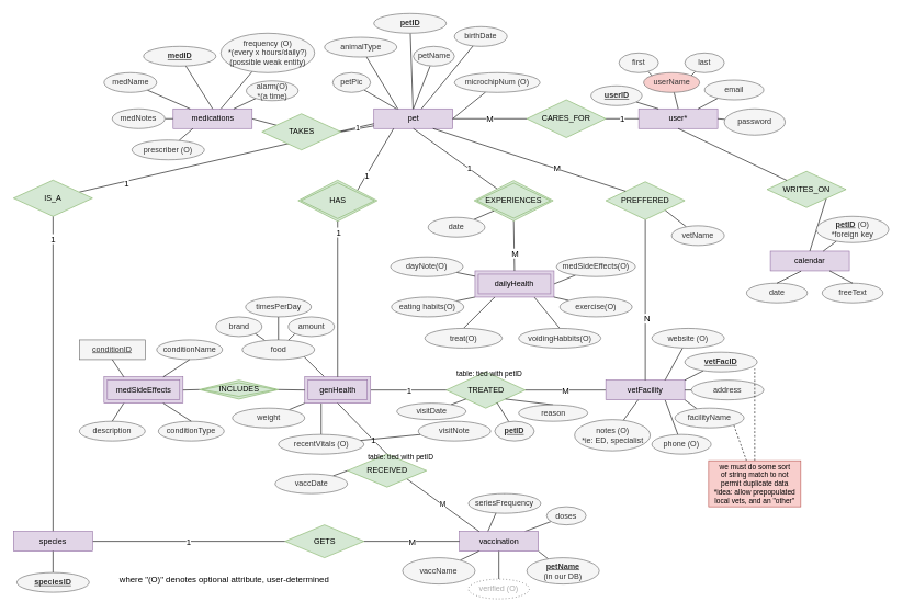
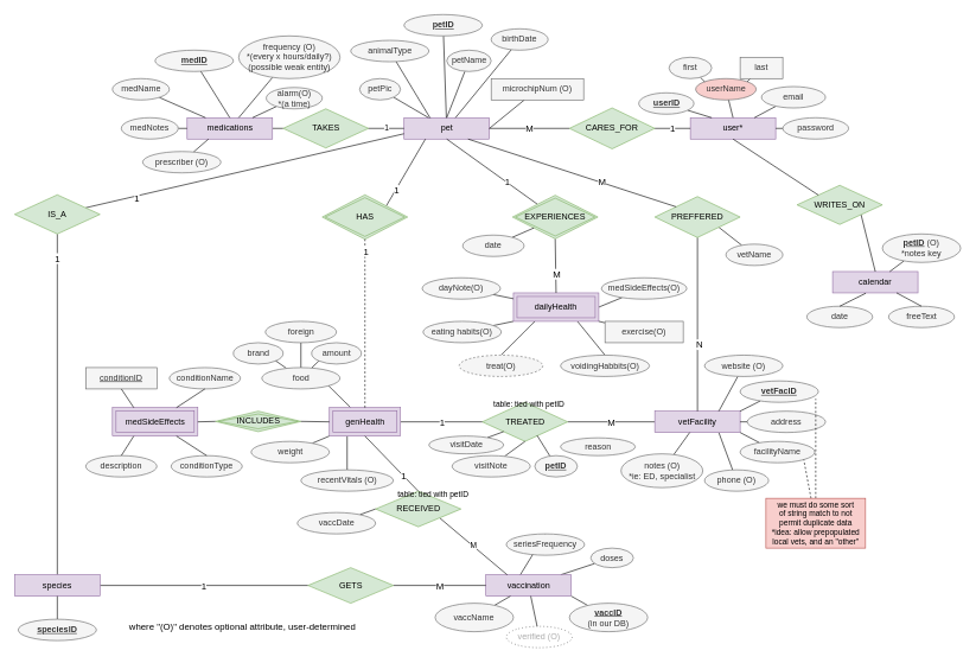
- <mxCell id="114" value="&lt;div&gt;last&lt;/div&gt;" style="ellipse;whiteSpace=wrap;html=1;fillColor=#f5f5f5;strokeColor=#666666;fontColor=#333333;" parent="1" vertex="1"><mxGeometry x="1040" y="80" width="60" height="30" as="geometry" /></mxCell>
+ <mxCell id="114" value="&lt;div&gt;last&lt;/div&gt;" style="whiteSpace=wrap;html=1;fillColor=#f5f5f5;strokeColor=#666666;fontColor=#333333;rounded=0;" parent="1" vertex="1"><mxGeometry x="1040" y="80" width="60" height="30" as="geometry" /></mxCell>
- <mxCell id="71" value="microchipNum (O)" style="ellipse;whiteSpace=wrap;html=1;fillColor=#f5f5f5;strokeColor=#666666;fontColor=#333333;" parent="1" vertex="1"><mxGeometry x="690" y="110" width="130" height="30" as="geometry" /></mxCell>
+ <mxCell id="71" value="microchipNum (O)" style="whiteSpace=wrap;html=1;fillColor=#f5f5f5;strokeColor=#666666;fontColor=#333333;rounded=0;" parent="1" vertex="1"><mxGeometry x="690" y="110" width="130" height="30" as="geometry" /></mxCell>
- <mxCell id="118" value="password" style="ellipse;whiteSpace=wrap;html=1;fillColor=#f5f5f5;strokeColor=#666666;fontColor=#333333;" parent="1" vertex="1"><mxGeometry x="1100" y="165" width="92.5" height="40" as="geometry" /></mxCell>
+ <mxCell id="118" value="password" style="ellipse;whiteSpace=wrap;html=1;fillColor=#f5f5f5;strokeColor=#666666;fontColor=#333333;" parent="1" vertex="1"><mxGeometry x="1100" y="165" width="92.5" height="30" as="geometry" /></mxCell>
- <mxCell id="128" value="TAKES" style="rhombus;whiteSpace=wrap;html=1;fillColor=#d5e8d4;strokeColor=#82b366;" parent="1" vertex="1"><mxGeometry x="397.5" y="172.5" width="120" height="55" as="geometry" /></mxCell>
+ <mxCell id="128" value="TAKES" style="rhombus;whiteSpace=wrap;html=1;fillColor=#d5e8d4;strokeColor=#82b366;" parent="1" vertex="1"><mxGeometry x="397.5" y="152.5" width="120" height="55" as="geometry" /></mxCell>
- <mxCell id="143" value="WRITES_ON" style="rhombus;whiteSpace=wrap;html=1;fillColor=#d5e8d4;strokeColor=#82b366;" parent="1" vertex="1"><mxGeometry x="1165" y="260" width="120" height="55" as="geometry" /></mxCell>
+ <mxCell id="143" value="WRITES_ON" style="rhombus;whiteSpace=wrap;html=1;fillColor=#d5e8d4;strokeColor=#82b366;" parent="1" vertex="1"><mxGeometry x="1120" y="260" width="120" height="55" as="geometry" /></mxCell>
- <mxCell id="163" value="&lt;div&gt;&lt;b&gt;&lt;u&gt;petID&lt;/u&gt;&lt;/b&gt; (O)&lt;/div&gt;&lt;div&gt;*foreign key&lt;br&gt;&lt;/div&gt;" style="ellipse;whiteSpace=wrap;html=1;fillColor=#f5f5f5;strokeColor=#666666;fontColor=#333333;" vertex="1" parent="1"><mxGeometry x="1240" y="328.37" width="110" height="40" as="geometry" /></mxCell>
+ <mxCell id="163" value="&lt;div&gt;&lt;b&gt;&lt;u&gt;petID&lt;/u&gt;&lt;/b&gt; (O)&lt;/div&gt;&lt;div&gt;*notes key&lt;br&gt;&lt;/div&gt;" style="ellipse;whiteSpace=wrap;html=1;fillColor=#f5f5f5;strokeColor=#666666;fontColor=#333333;" vertex="1" parent="1"><mxGeometry x="1240" y="328.37" width="110" height="40" as="geometry" /></mxCell>
- <mxCell id="50" value="" style="endArrow=none;html=1;entryX=0.5;entryY=1;entryDx=0;entryDy=0;exitX=0.5;exitY=0;exitDx=0;exitDy=0;" parent="1" source="36" target="49" edge="1"><mxGeometry width="50" height="50" relative="1" as="geometry"><mxPoint x="372.5" y="400" as="sourcePoint" /><mxPoint x="462.5" y="235" as="targetPoint" /></mxGeometry></mxCell>
+ <mxCell id="50" value="" style="endArrow=none;html=1;entryX=0.5;entryY=1;entryDx=0;entryDy=0;exitX=0.5;exitY=0;exitDx=0;exitDy=0;dashed=1;" parent="1" source="36" target="49" edge="1"><mxGeometry width="50" height="50" relative="1" as="geometry"><mxPoint x="372.5" y="400" as="sourcePoint" /><mxPoint x="462.5" y="235" as="targetPoint" /></mxGeometry></mxCell>
- <mxCell id="90" value="timesPerDay" style="ellipse;whiteSpace=wrap;html=1;fillColor=#f5f5f5;strokeColor=#666666;fontColor=#333333;" parent="1" vertex="1"><mxGeometry x="372.5" y="451.25" width="100" height="30" as="geometry" /></mxCell>
+ <mxCell id="90" value="foreign" style="ellipse;whiteSpace=wrap;html=1;fillColor=#f5f5f5;strokeColor=#666666;fontColor=#333333;" parent="1" vertex="1"><mxGeometry x="372.5" y="451.25" width="100" height="30" as="geometry" /></mxCell>
- <mxCell id="69" value="exercise(O)" style="ellipse;whiteSpace=wrap;html=1;fillColor=#f5f5f5;strokeColor=#666666;fontColor=#333333;" parent="1" vertex="1"><mxGeometry x="850" y="451.25" width="110" height="30" as="geometry" /></mxCell>
+ <mxCell id="69" value="exercise(O)" style="whiteSpace=wrap;html=1;fillColor=#f5f5f5;strokeColor=#666666;fontColor=#333333;rounded=0;" parent="1" vertex="1"><mxGeometry x="850" y="451.25" width="110" height="30" as="geometry" /></mxCell>
- <mxCell id="83" value="treat(O)" style="ellipse;whiteSpace=wrap;html=1;fillColor=#f5f5f5;strokeColor=#666666;fontColor=#333333;" parent="1" vertex="1"><mxGeometry x="645" y="498.75" width="117.5" height="30" as="geometry" /></mxCell>
+ <mxCell id="83" value="treat(O)" style="ellipse;whiteSpace=wrap;html=1;fillColor=#f5f5f5;strokeColor=#666666;fontColor=#333333;dashed=1;" parent="1" vertex="1"><mxGeometry x="645" y="498.75" width="117.5" height="30" as="geometry" /></mxCell>
- <mxCell id="121" style="edgeStyle=none;rounded=0;orthogonalLoop=1;jettySize=auto;html=1;entryX=1;entryY=1;entryDx=0;entryDy=0;endArrow=none;endFill=0;exitX=0.5;exitY=0;exitDx=0;exitDy=0;" parent="1" source="124" target="26" edge="1"><mxGeometry relative="1" as="geometry"><mxPoint x="793.24" y="630.339" as="sourcePoint" /></mxGeometry></mxCell>
- <mxCell id="19" value="facilityName" style="ellipse;whiteSpace=wrap;html=1;fillColor=#f5f5f5;strokeColor=#666666;fontColor=#333333;" parent="1" vertex="1"><mxGeometry x="1025" y="620" width="105" height="30" as="geometry" /></mxCell>
+ <mxCell id="19" value="facilityName" style="ellipse;whiteSpace=wrap;html=1;fillColor=#f5f5f5;strokeColor=#666666;fontColor=#333333;" parent="1" vertex="1"><mxGeometry x="1040" y="620" width="105" height="30" as="geometry" /></mxCell>
- <mxCell id="122" style="edgeStyle=none;rounded=0;orthogonalLoop=1;jettySize=auto;html=1;endArrow=none;endFill=0;" parent="1" source="123" target="72" edge="1"><mxGeometry relative="1" as="geometry" /></mxCell>
+ <mxCell id="122" style="edgeStyle=none;rounded=0;orthogonalLoop=1;jettySize=auto;html=1;entryX=0.5;entryY=1;entryDx=0;entryDy=0;endArrow=none;endFill=0;" parent="1" source="123" target="26" edge="1"><mxGeometry relative="1" as="geometry" /></mxCell>
- <mxCell id="41" value="vaccination" style="rounded=0;whiteSpace=wrap;html=1;fillColor=#e1d5e7;strokeColor=#9673a6;" parent="1" vertex="1"><mxGeometry x="697.5" y="807.5" width="120" height="30" as="geometry" /></mxCell>
+ <mxCell id="41" value="vaccination" style="rounded=0;whiteSpace=wrap;html=1;fillColor=#e1d5e7;strokeColor=#9673a6;" parent="1" vertex="1"><mxGeometry x="682.5" y="807.5" width="120" height="30" as="geometry" /></mxCell>
- <mxCell id="55" value="&lt;div&gt;&lt;u&gt;&lt;b&gt;petName&lt;/b&gt;&lt;/u&gt;&lt;/div&gt;&lt;div&gt;(in our DB)&lt;/div&gt;" style="ellipse;whiteSpace=wrap;html=1;fillColor=#f5f5f5;strokeColor=#666666;fontColor=#333333;" parent="1" vertex="1"><mxGeometry x="800" y="847.5" width="110" height="40" as="geometry" /></mxCell>
+ <mxCell id="55" value="&lt;div&gt;&lt;u&gt;&lt;b&gt;vaccID&lt;/b&gt;&lt;/u&gt;&lt;/div&gt;&lt;div&gt;(in our DB)&lt;/div&gt;" style="ellipse;whiteSpace=wrap;html=1;fillColor=#f5f5f5;strokeColor=#666666;fontColor=#333333;" parent="1" vertex="1"><mxGeometry x="800" y="847.5" width="110" height="40" as="geometry" /></mxCell>
